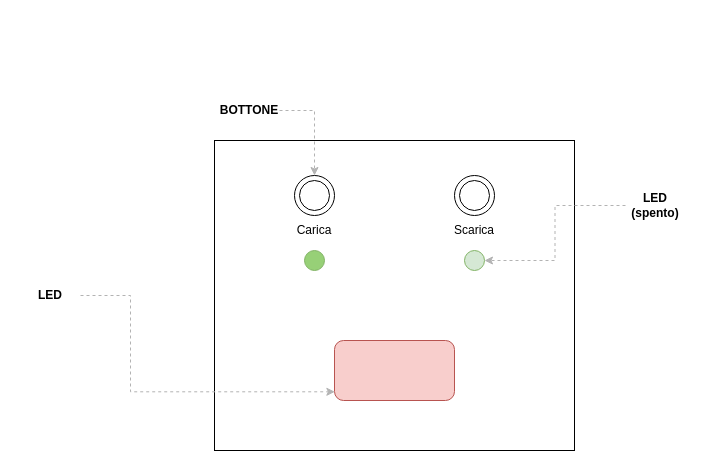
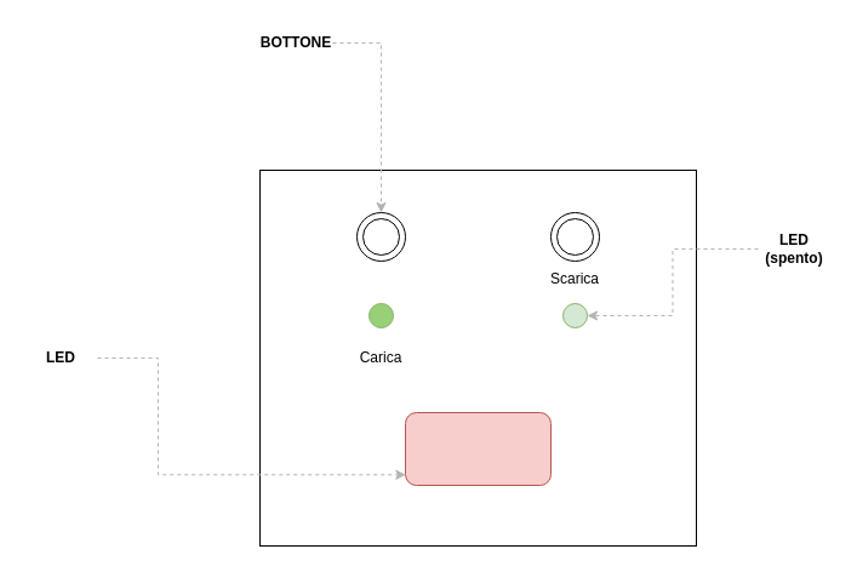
- <mxCell id="15" value="&lt;b&gt;BOTTONE&lt;/b&gt;" style="text;html=1;strokeColor=none;fillColor=none;align=center;verticalAlign=middle;whiteSpace=wrap;rounded=0;" vertex="1" parent="1"><mxGeometry x="219" y="95" width="60" height="30" as="geometry" /></mxCell>
+ <mxCell id="15" value="&lt;b&gt;BOTTONE&lt;/b&gt;" style="text;html=1;strokeColor=none;fillColor=none;align=center;verticalAlign=middle;whiteSpace=wrap;rounded=0;" vertex="1" parent="1"><mxGeometry x="214" y="20" width="60" height="30" as="geometry" /></mxCell>
- <mxCell id="3" value="Carica" style="text;html=1;strokeColor=none;fillColor=none;align=center;verticalAlign=middle;whiteSpace=wrap;rounded=0;" vertex="1" parent="1"><mxGeometry x="284" y="215" width="60" height="30" as="geometry" /></mxCell>
+ <mxCell id="3" value="Carica" style="text;html=1;strokeColor=none;fillColor=none;align=center;verticalAlign=middle;whiteSpace=wrap;rounded=0;" vertex="1" parent="1"><mxGeometry x="284" y="280" width="60" height="30" as="geometry" /></mxCell>
